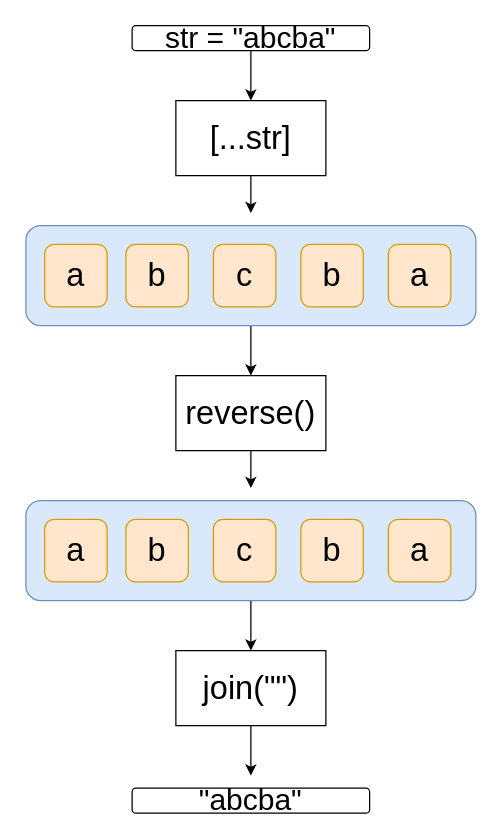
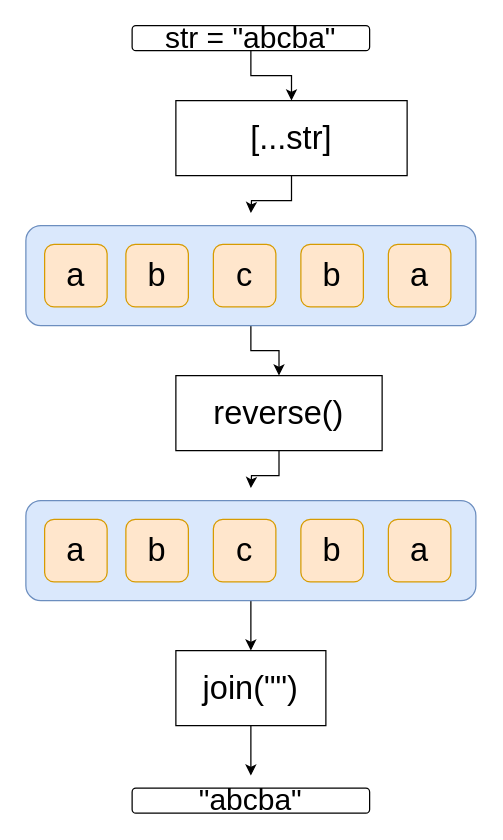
- <mxCell id="5" value="[...str]" style="rounded=0;whiteSpace=wrap;html=1;fontSize=26;" vertex="1" parent="1"><mxGeometry x="140" y="80" width="120" height="60" as="geometry" /></mxCell>
+ <mxCell id="5" value="[...str]" style="rounded=0;whiteSpace=wrap;html=1;fontSize=26;" vertex="1" parent="1"><mxGeometry x="140" y="80" width="185" height="60" as="geometry" /></mxCell>
- <mxCell id="14" value="reverse()" style="rounded=0;whiteSpace=wrap;html=1;fontSize=26;" vertex="1" parent="1"><mxGeometry x="140" y="300" width="120" height="60" as="geometry" /></mxCell>
+ <mxCell id="14" value="reverse()" style="rounded=0;whiteSpace=wrap;html=1;fontSize=26;" vertex="1" parent="1"><mxGeometry x="140" y="300" width="165" height="60" as="geometry" /></mxCell>
